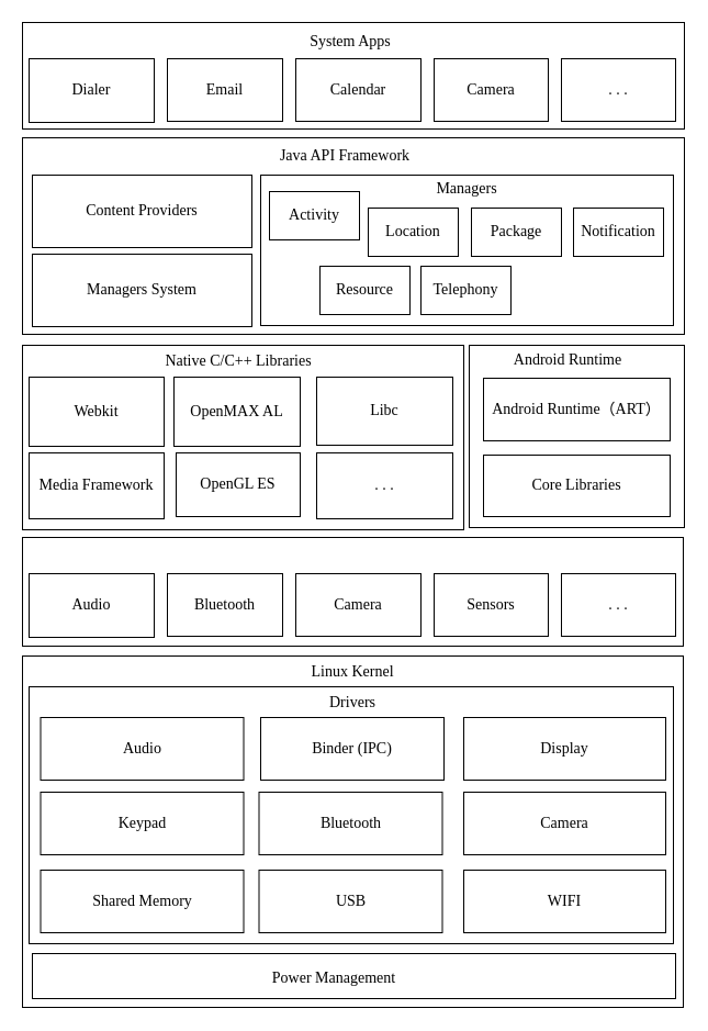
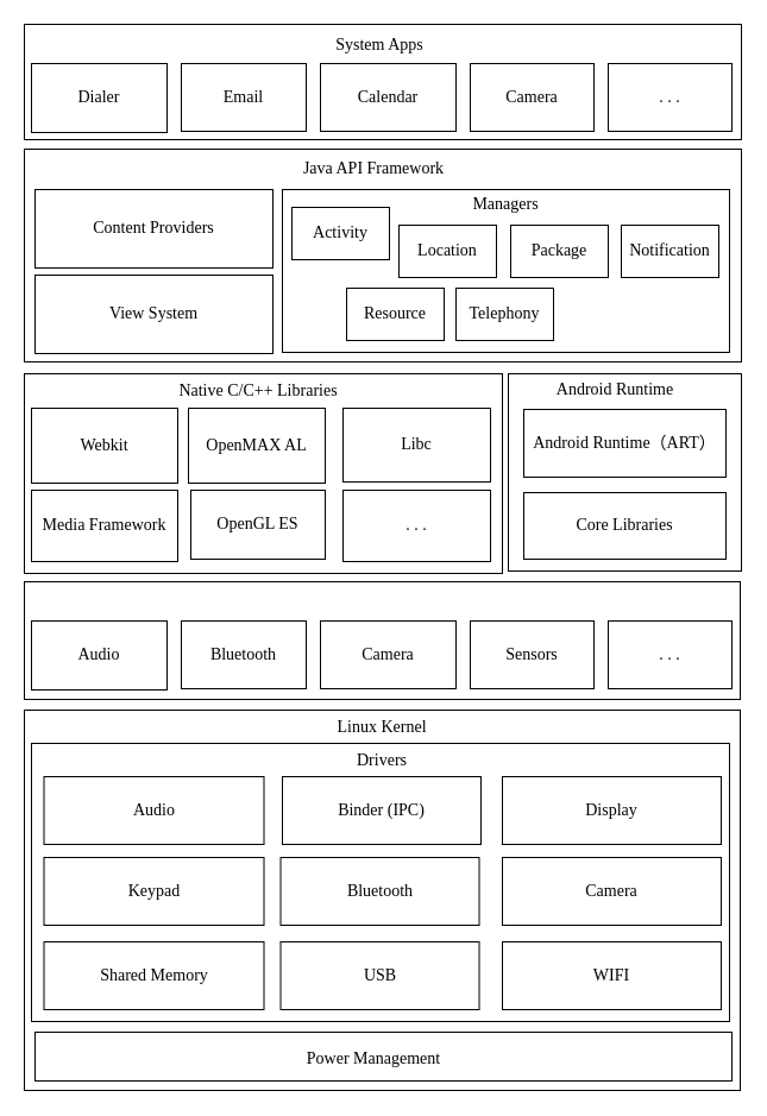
- <mxCell id="19" value="Managers System" style="rounded=0;whiteSpace=wrap;html=1;fontFamily=Times New Roman;fontSize=14;" vertex="1" parent="1"><mxGeometry x="29" y="231" width="200" height="66" as="geometry" /></mxCell>
+ <mxCell id="19" value="View System" style="rounded=0;whiteSpace=wrap;html=1;fontFamily=Times New Roman;fontSize=14;" vertex="1" parent="1"><mxGeometry x="29" y="231" width="200" height="66" as="geometry" /></mxCell>
- <mxCell id="53" value="Power Management" style="text;html=1;align=center;verticalAlign=middle;whiteSpace=wrap;rounded=0;fontFamily=Times New Roman;fontSize=14;" vertex="1" parent="1"><mxGeometry x="193.46" y="876" width="222" height="30" as="geometry" /></mxCell>
+ <mxCell id="53" value="Power Management" style="text;html=1;align=center;verticalAlign=middle;whiteSpace=wrap;rounded=0;fontFamily=Times New Roman;fontSize=14;" vertex="1" parent="1"><mxGeometry x="203.46" y="876" width="222" height="30" as="geometry" /></mxCell>
